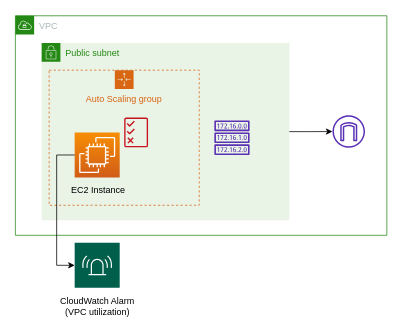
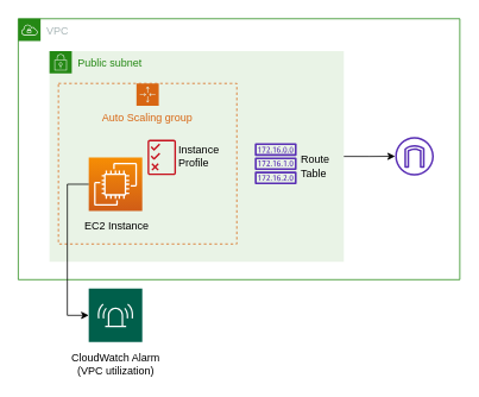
+ <mxCell id="17" value="Instance&lt;br&gt;&lt;div&gt;&lt;span&gt;Profile&lt;/span&gt;&lt;/div&gt;" style="text;html=1;resizable=0;autosize=1;align=left;verticalAlign=middle;points=[];fillColor=none;strokeColor=none;rounded=0;" parent="15" vertex="1"><mxGeometry x="32.79" y="4" width="60" height="30" as="geometry" /></mxCell>
+ <mxCell id="7" value="Route &lt;br&gt;Table" style="text;html=1;resizable=0;autosize=1;align=left;verticalAlign=middle;points=[];fillColor=none;strokeColor=none;rounded=0;" parent="5" vertex="1"><mxGeometry x="50" y="10.5" width="50" height="30" as="geometry" /></mxCell>
